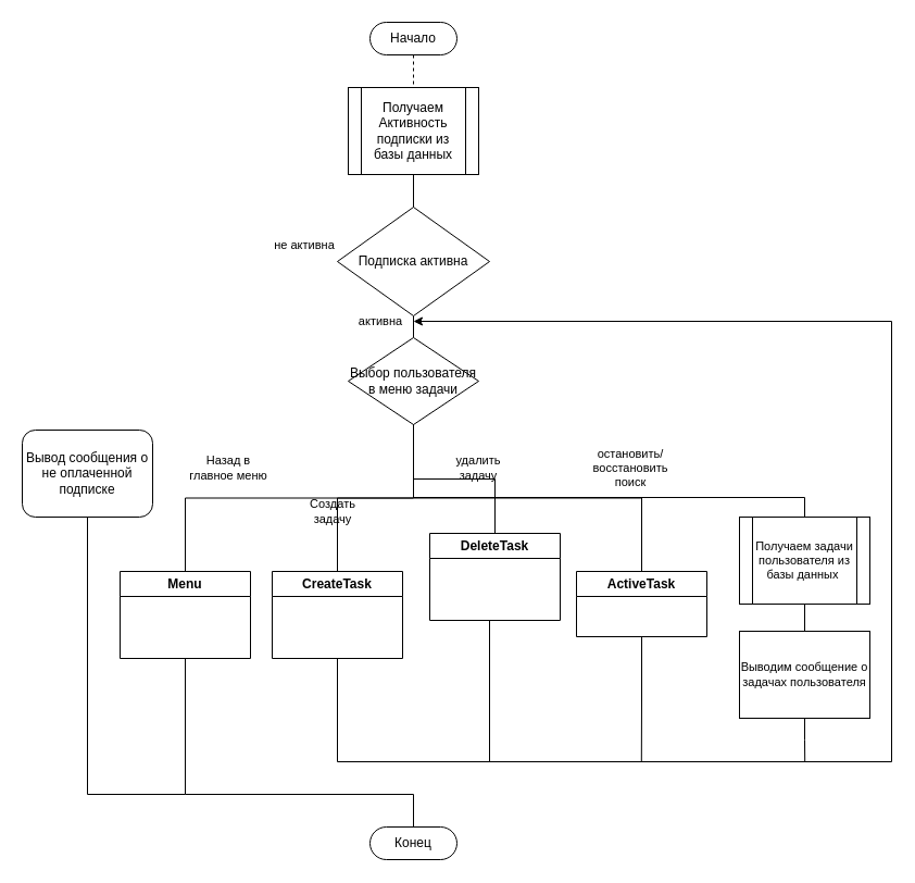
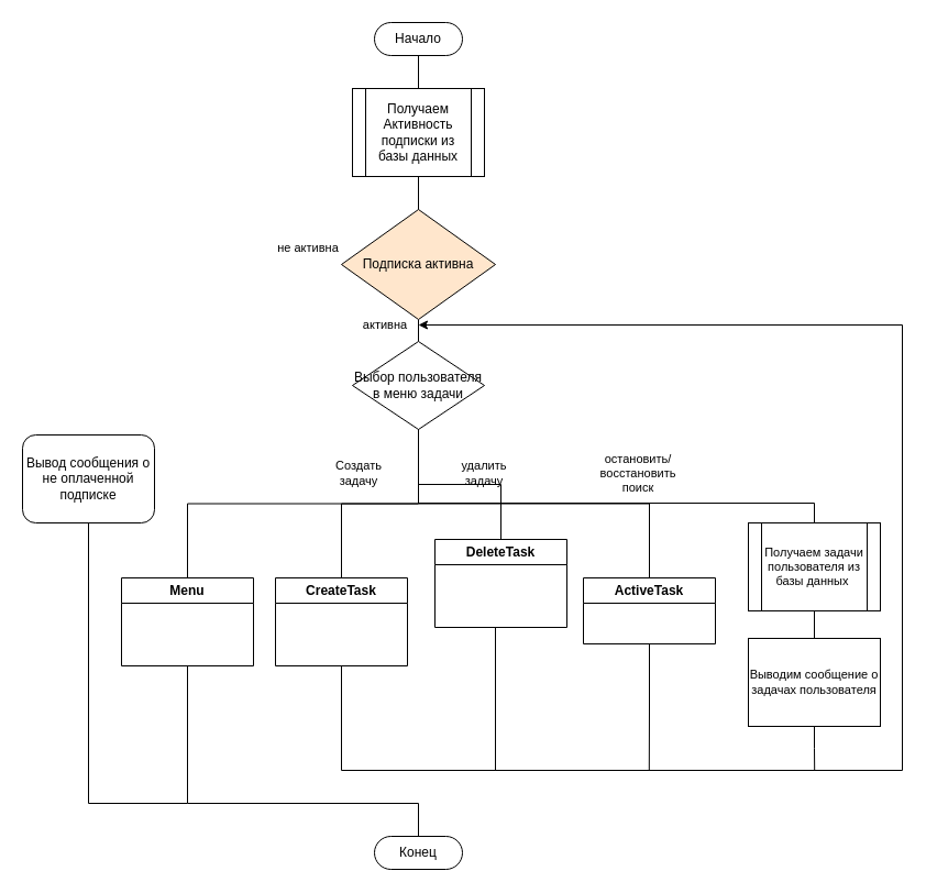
- <mxCell id="16" style="edgeStyle=orthogonalEdgeStyle;rounded=0;orthogonalLoop=1;jettySize=auto;html=1;exitX=0.5;exitY=0.5;exitDx=0;exitDy=15;exitPerimeter=0;entryX=0.5;entryY=0;entryDx=0;entryDy=0;endArrow=none;endFill=0;dashed=1;" parent="1" source="17" target="15" edge="1"><mxGeometry relative="1" as="geometry" /></mxCell>
+ <mxCell id="16" style="edgeStyle=orthogonalEdgeStyle;rounded=0;orthogonalLoop=1;jettySize=auto;html=1;exitX=0.5;exitY=0.5;exitDx=0;exitDy=15;exitPerimeter=0;entryX=0.5;entryY=0;entryDx=0;entryDy=0;endArrow=none;endFill=0;" parent="1" source="17" target="15" edge="1"><mxGeometry relative="1" as="geometry" /></mxCell>
- <mxCell id="3" value="Подписка активна" style="rhombus;whiteSpace=wrap;html=1;" parent="1" vertex="1"><mxGeometry x="310" y="190" width="140" height="100" as="geometry" /></mxCell>
+ <mxCell id="3" value="Подписка активна" style="rhombus;whiteSpace=wrap;html=1;fillColor=#ffe6cc;" parent="1" vertex="1"><mxGeometry x="310" y="190" width="140" height="100" as="geometry" /></mxCell>
- <mxCell id="25" value="Назад в главное меню" style="text;html=1;strokeColor=none;fillColor=none;align=center;verticalAlign=middle;whiteSpace=wrap;rounded=0;fontSize=11;fontFamily=Helvetica;fontColor=default;" parent="1" vertex="1"><mxGeometry x="170" y="415" width="80" height="30" as="geometry" /></mxCell>
- <mxCell id="20" value="Создать&lt;br&gt;задачу" style="text;html=1;strokeColor=none;fillColor=none;align=center;verticalAlign=middle;whiteSpace=wrap;rounded=0;fontSize=11;fontFamily=Helvetica;fontColor=default;" parent="1" vertex="1"><mxGeometry x="276" y="455" width="60" height="30" as="geometry" /></mxCell>
+ <mxCell id="20" value="Создать&lt;br&gt;задачу" style="text;html=1;strokeColor=none;fillColor=none;align=center;verticalAlign=middle;whiteSpace=wrap;rounded=0;fontSize=11;fontFamily=Helvetica;fontColor=default;" parent="1" vertex="1"><mxGeometry x="296" y="415" width="60" height="30" as="geometry" /></mxCell>
